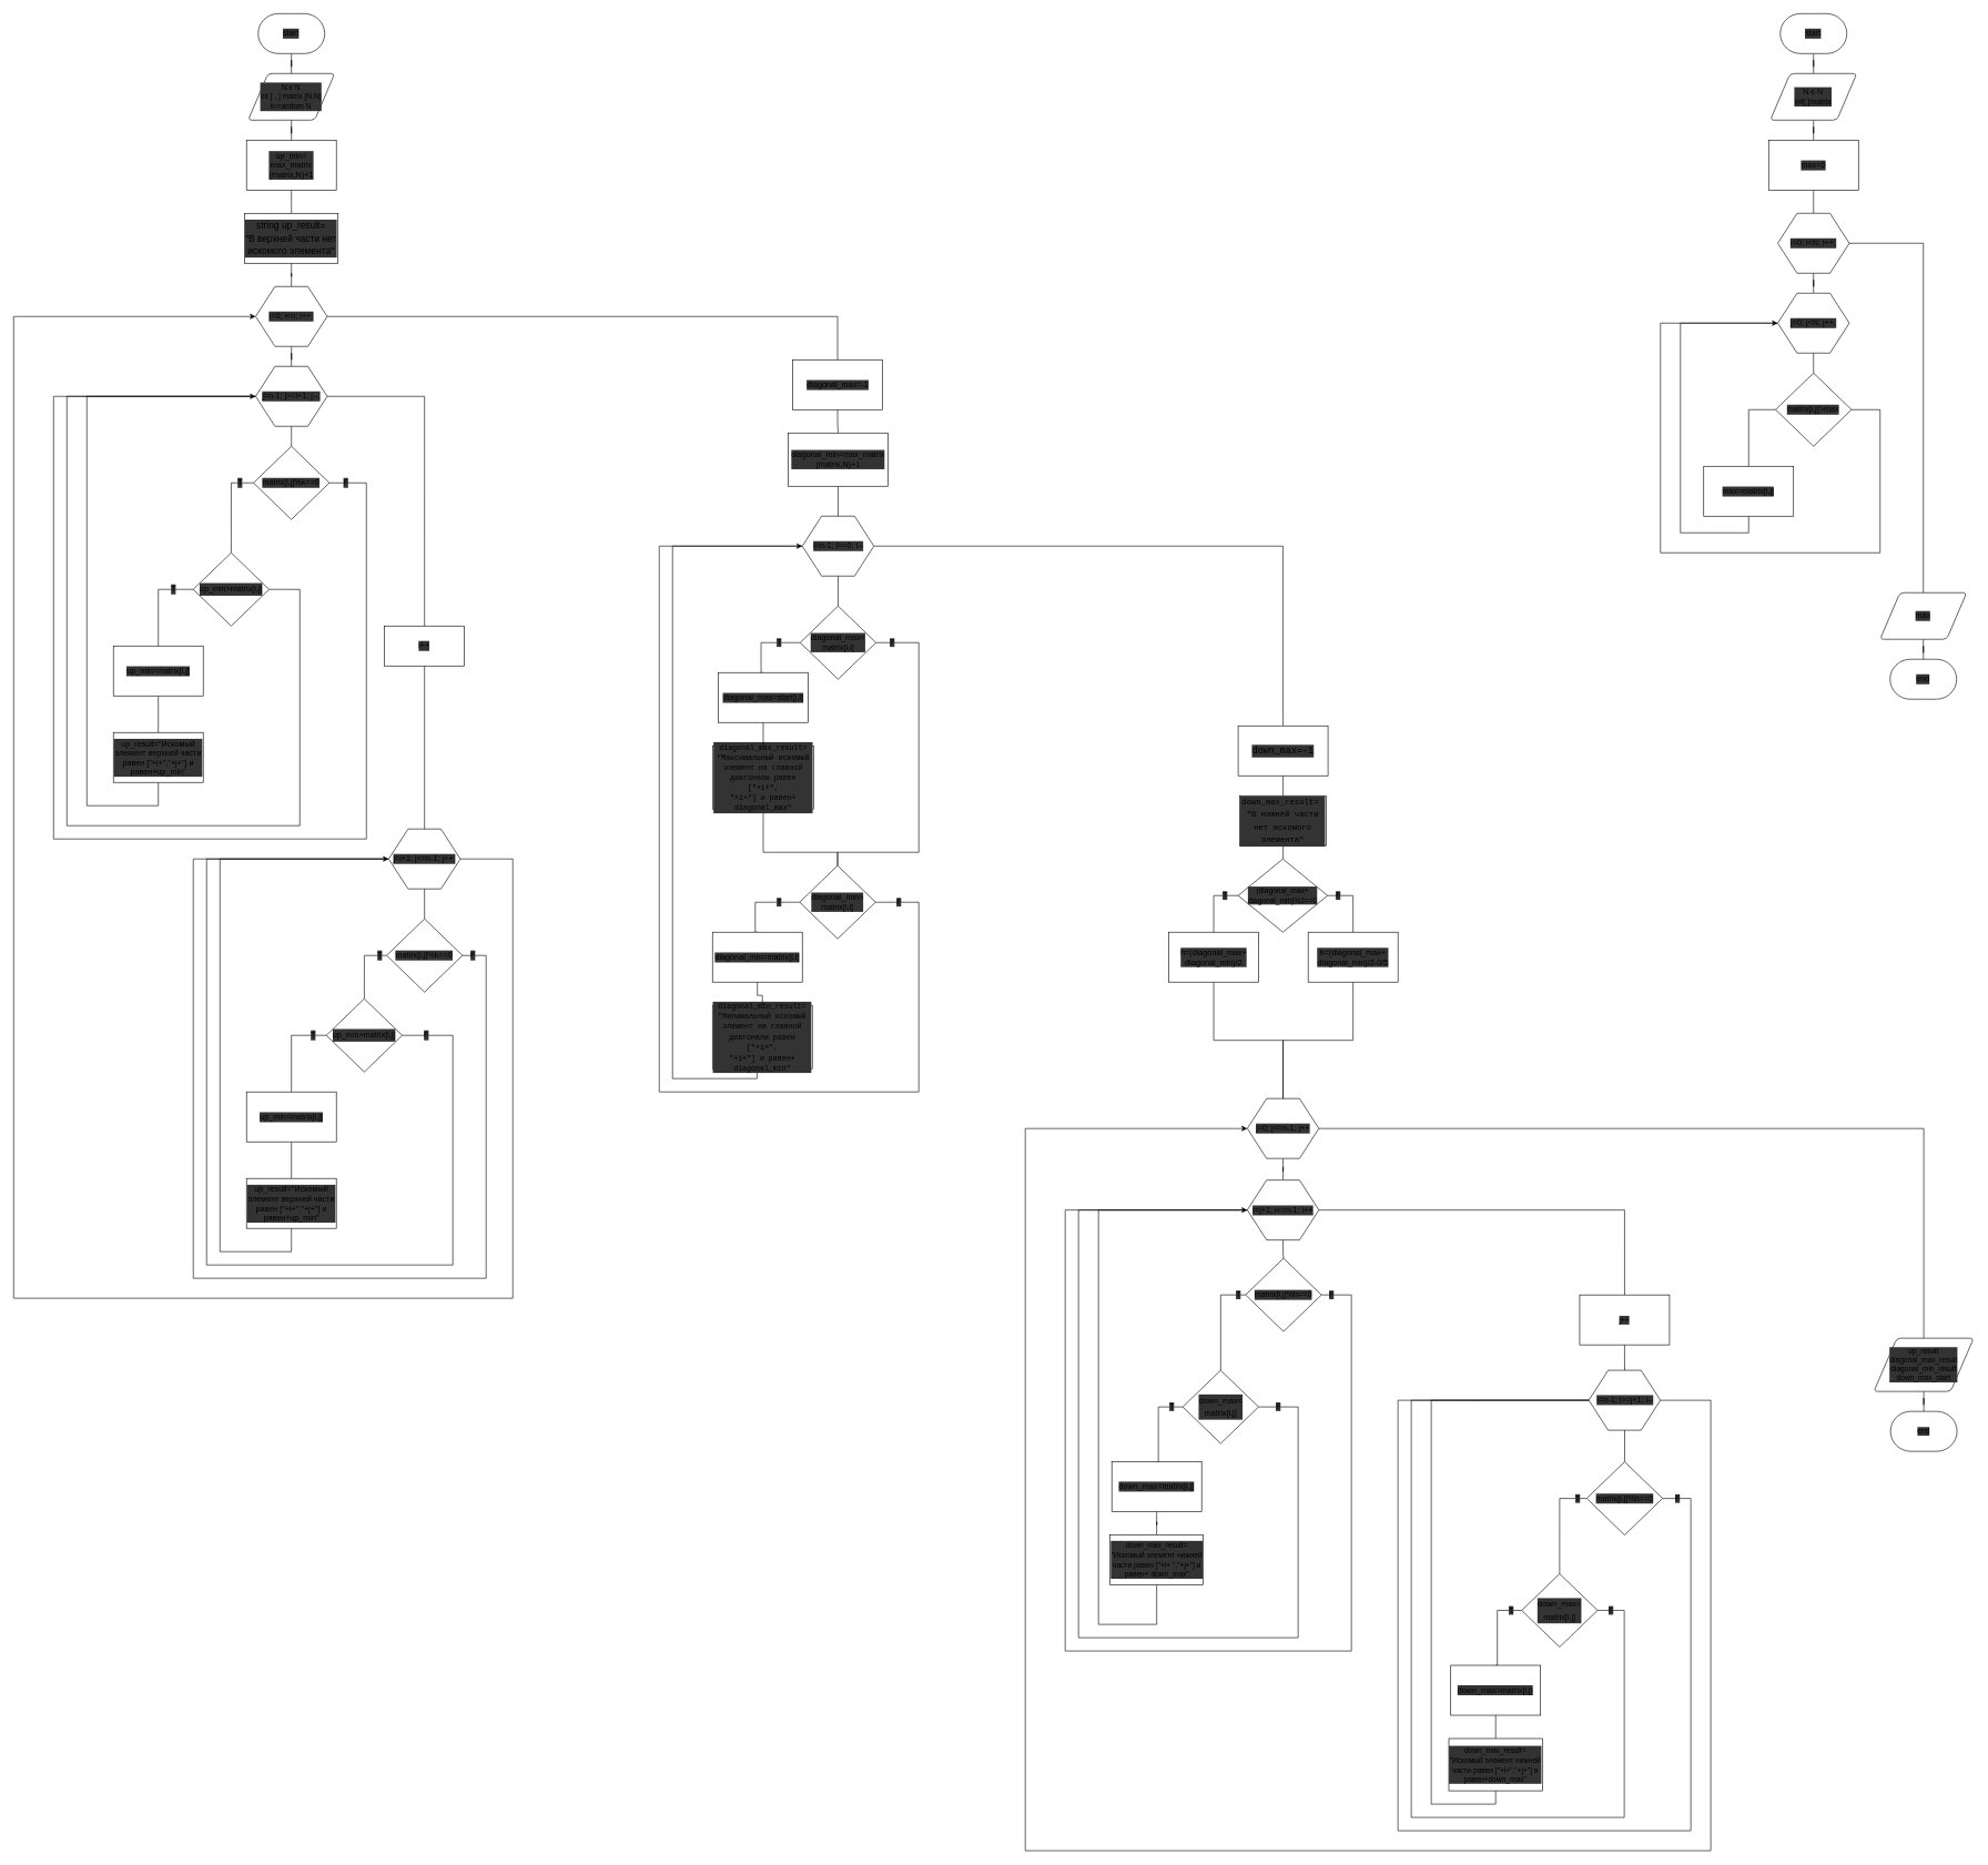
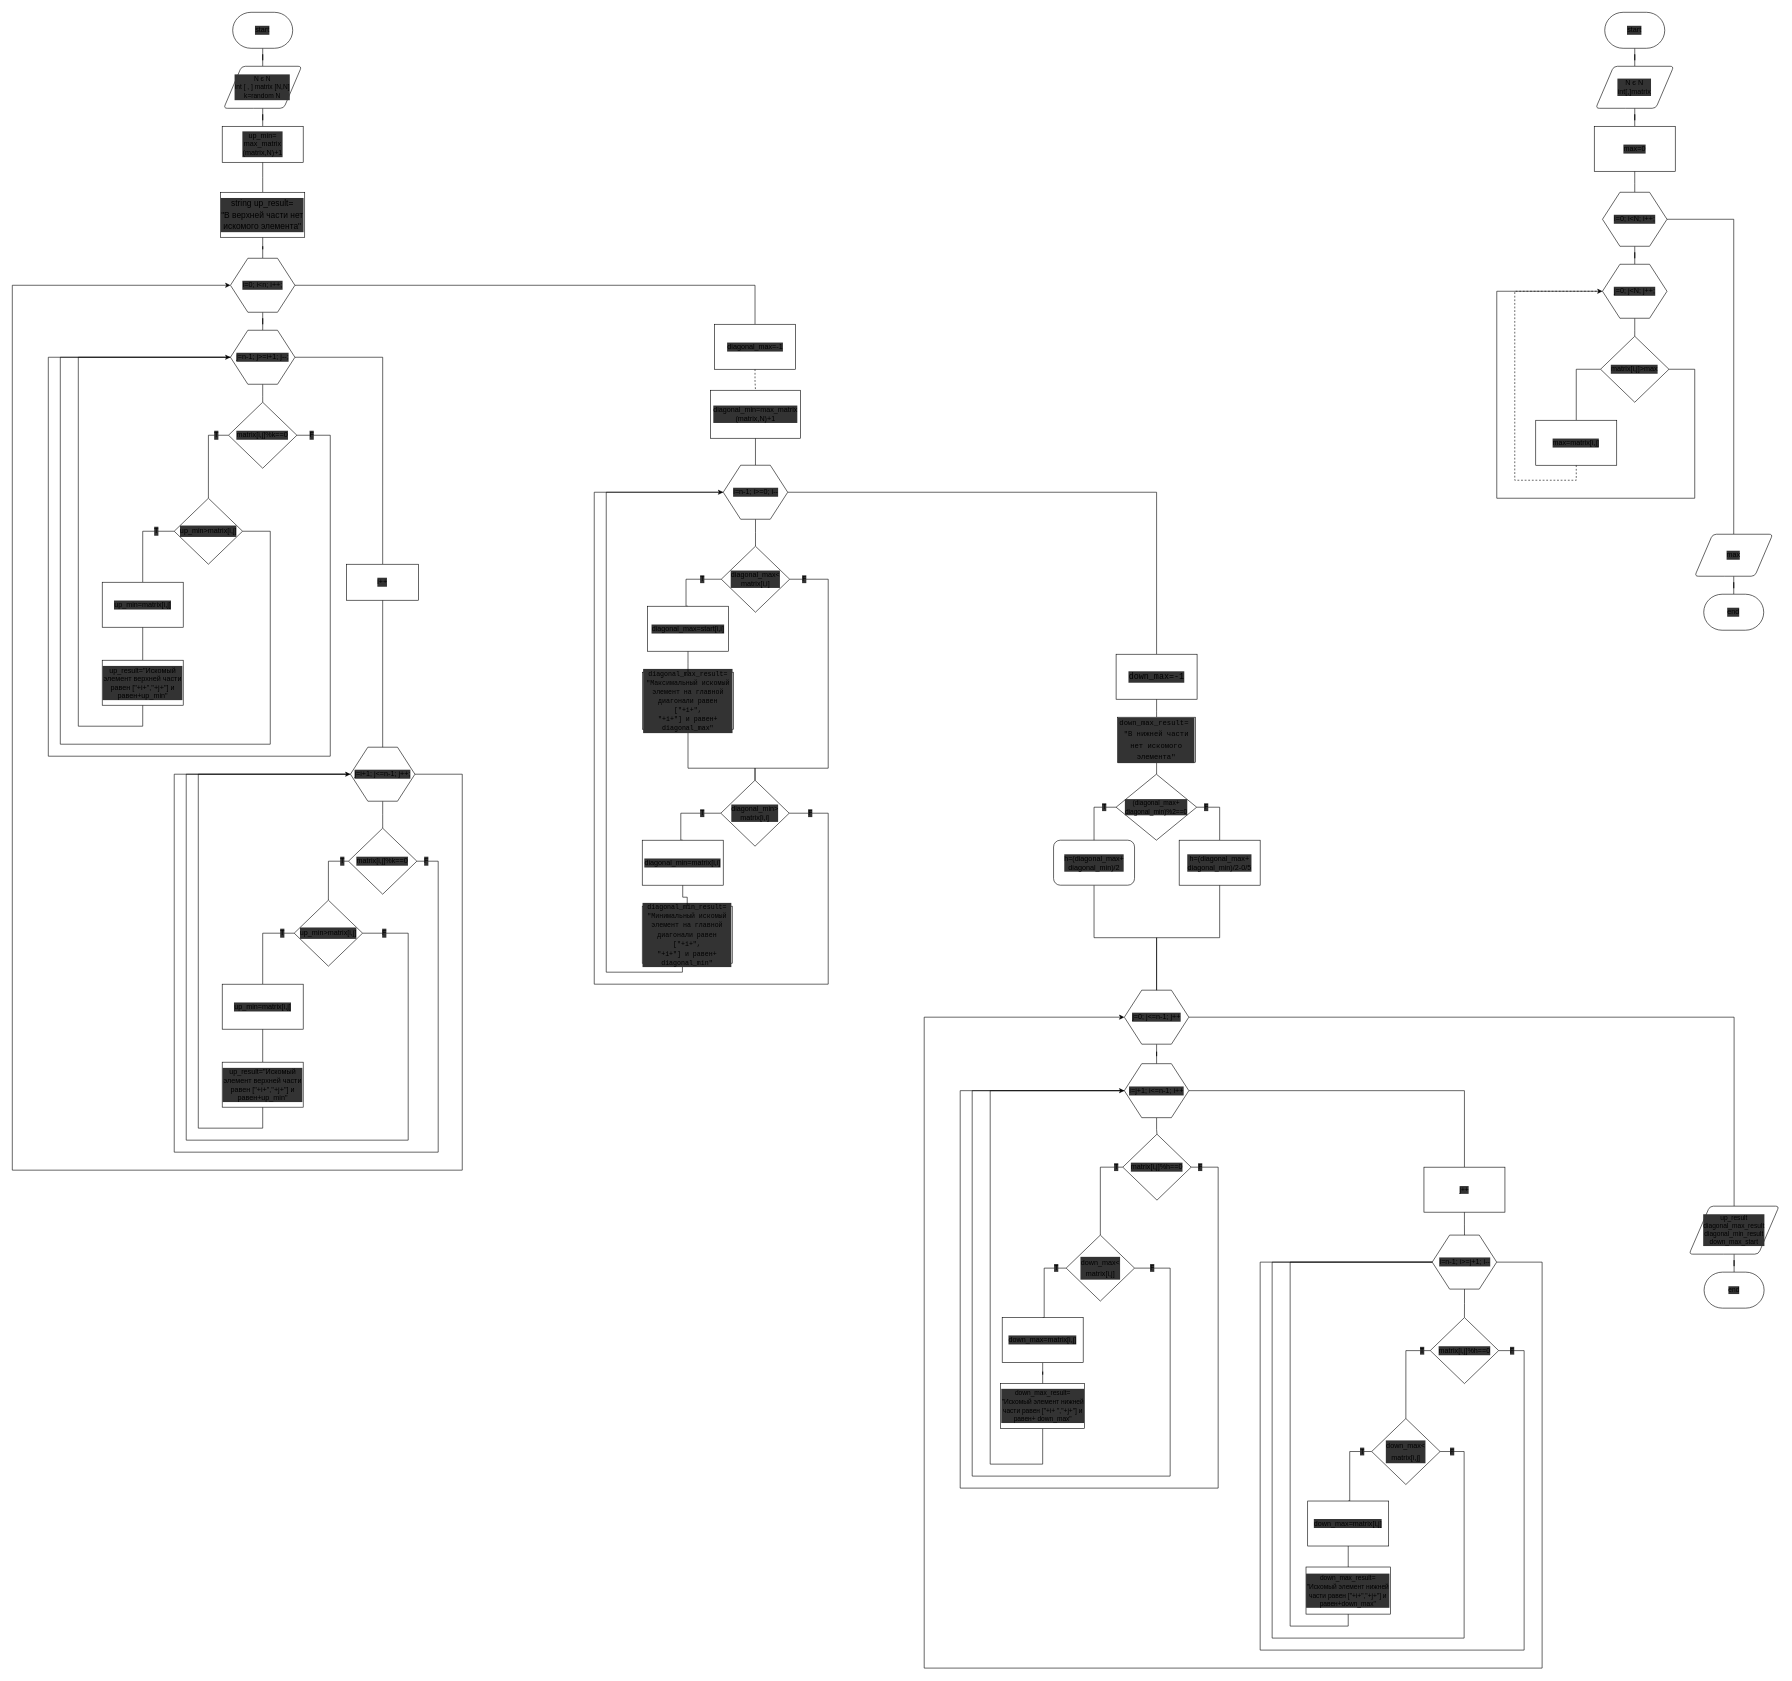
- <mxCell id="27" value="&lt;span style=&quot;font-family: &amp;#34;helvetica&amp;#34; ; font-size: 12px ; font-style: normal ; font-weight: 400 ; letter-spacing: normal ; text-align: center ; text-indent: 0px ; text-transform: none ; word-spacing: 0px ; display: inline ; float: none&quot;&gt;up_min=&lt;/span&gt;&lt;br style=&quot;font-family: &amp;#34;helvetica&amp;#34; ; font-size: 12px ; font-style: normal ; font-weight: 400 ; letter-spacing: normal ; text-align: center ; text-indent: 0px ; text-transform: none ; word-spacing: 0px&quot;&gt;&lt;span style=&quot;font-family: &amp;#34;helvetica&amp;#34; ; font-size: 12px ; font-style: normal ; font-weight: 400 ; letter-spacing: normal ; text-align: center ; text-indent: 0px ; text-transform: none ; word-spacing: 0px ; display: inline ; float: none&quot;&gt;max_matrix&lt;br&gt;(matrix,N)+1&lt;/span&gt;" style="rounded=0;whiteSpace=wrap;html=1;labelBackgroundColor=#333333;fontColor=default;" parent="1" vertex="1"><mxGeometry x="369.86" y="210" width="135" height="75" as="geometry" /></mxCell>
+ <mxCell id="27" value="&lt;span style=&quot;font-family: &amp;#34;helvetica&amp;#34; ; font-size: 12px ; font-style: normal ; font-weight: 400 ; letter-spacing: normal ; text-align: center ; text-indent: 0px ; text-transform: none ; word-spacing: 0px ; display: inline ; float: none&quot;&gt;up_min=&lt;/span&gt;&lt;br style=&quot;font-family: &amp;#34;helvetica&amp;#34; ; font-size: 12px ; font-style: normal ; font-weight: 400 ; letter-spacing: normal ; text-align: center ; text-indent: 0px ; text-transform: none ; word-spacing: 0px&quot;&gt;&lt;span style=&quot;font-family: &amp;#34;helvetica&amp;#34; ; font-size: 12px ; font-style: normal ; font-weight: 400 ; letter-spacing: normal ; text-align: center ; text-indent: 0px ; text-transform: none ; word-spacing: 0px ; display: inline ; float: none&quot;&gt;max_matrix&lt;br&gt;(matrix,N)+1&lt;/span&gt;" style="rounded=0;whiteSpace=wrap;html=1;labelBackgroundColor=#333333;fontColor=default;" parent="1" vertex="1"><mxGeometry x="369.86" y="210" width="135" height="60" as="geometry" /></mxCell>
- <mxCell id="61" value="" style="edgeStyle=orthogonalEdgeStyle;rounded=0;orthogonalLoop=1;jettySize=auto;html=1;labelBackgroundColor=#333333;fontFamily=Helvetica;fontSize=12;fontColor=default;endArrow=none;endFill=0;" parent="1" source="62" target="64" edge="1"><mxGeometry relative="1" as="geometry" /></mxCell>
+ <mxCell id="61" value="" style="edgeStyle=orthogonalEdgeStyle;rounded=0;orthogonalLoop=1;jettySize=auto;html=1;labelBackgroundColor=#333333;fontFamily=Helvetica;fontSize=12;fontColor=default;endArrow=none;endFill=0;dashed=1;" parent="1" source="62" target="64" edge="1"><mxGeometry relative="1" as="geometry" /></mxCell>
- <mxCell id="23" style="edgeStyle=orthogonalEdgeStyle;rounded=0;orthogonalLoop=1;jettySize=auto;html=1;entryX=0;entryY=0.5;entryDx=0;entryDy=0;endArrow=none;endFill=0;labelBackgroundColor=#333333;fontColor=default;" parent="1" source="25" target="15" edge="1"><mxGeometry relative="1" as="geometry"><Array as="points"><mxPoint x="2627.39" y="800" /><mxPoint x="2524.39" y="800" /><mxPoint x="2524.39" y="485" /></Array></mxGeometry></mxCell>
+ <mxCell id="23" style="edgeStyle=orthogonalEdgeStyle;rounded=0;orthogonalLoop=1;jettySize=auto;html=1;entryX=0;entryY=0.5;entryDx=0;entryDy=0;endArrow=none;endFill=0;labelBackgroundColor=#333333;fontColor=default;dashed=1;" parent="1" source="25" target="15" edge="1"><mxGeometry relative="1" as="geometry"><Array as="points"><mxPoint x="2627.39" y="800" /><mxPoint x="2524.39" y="800" /><mxPoint x="2524.39" y="485" /></Array></mxGeometry></mxCell>
- <mxCell id="93" value="&lt;font style=&quot;font-size: 12px&quot;&gt;&lt;span&gt;h=(diagonal_max+&lt;/span&gt;&lt;br&gt;&lt;span&gt;diagonal_min)/2&lt;/span&gt;&lt;/font&gt;" style="rounded=0;whiteSpace=wrap;html=1;labelBackgroundColor=#333333;fontFamily=Helvetica;fontSize=10;fontColor=default;" parent="1" vertex="1"><mxGeometry x="1755.61" y="1400" width="135" height="75" as="geometry" /></mxCell>
+ <mxCell id="93" value="&lt;font style=&quot;font-size: 12px&quot;&gt;&lt;span&gt;h=(diagonal_max+&lt;/span&gt;&lt;br&gt;&lt;span&gt;diagonal_min)/2&lt;/span&gt;&lt;/font&gt;" style="whiteSpace=wrap;html=1;labelBackgroundColor=#333333;fontFamily=Helvetica;fontSize=10;fontColor=default;rounded=1;" parent="1" vertex="1"><mxGeometry x="1755.61" y="1400" width="135" height="75" as="geometry" /></mxCell>
